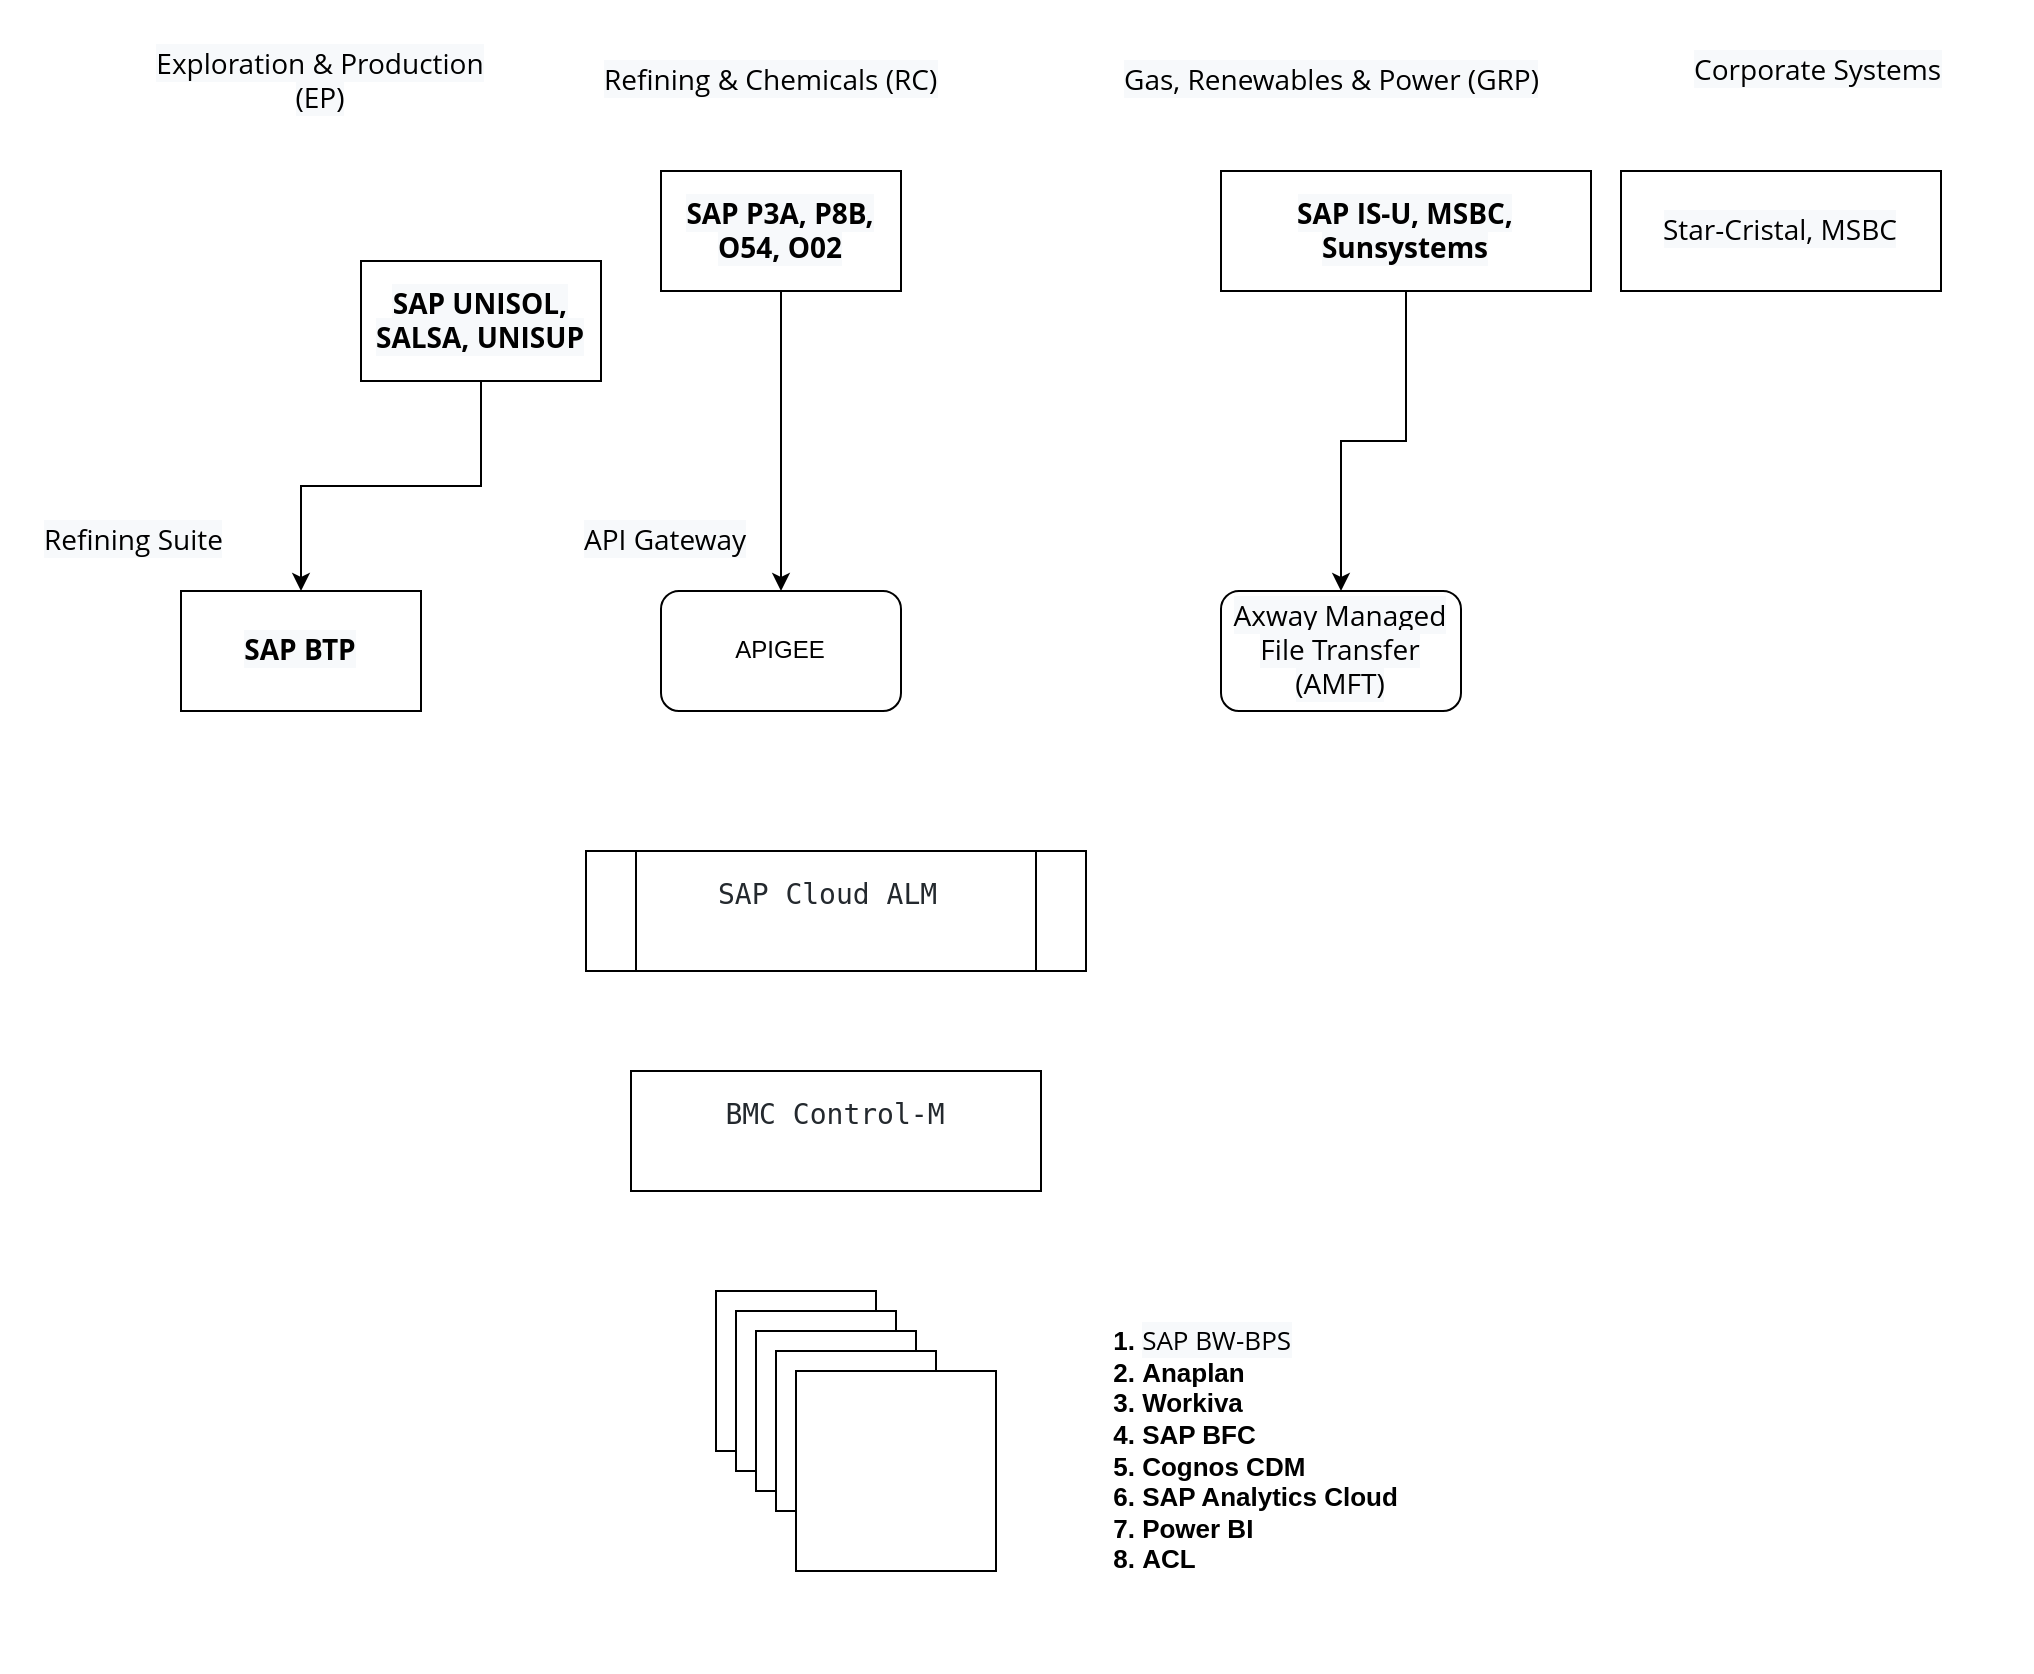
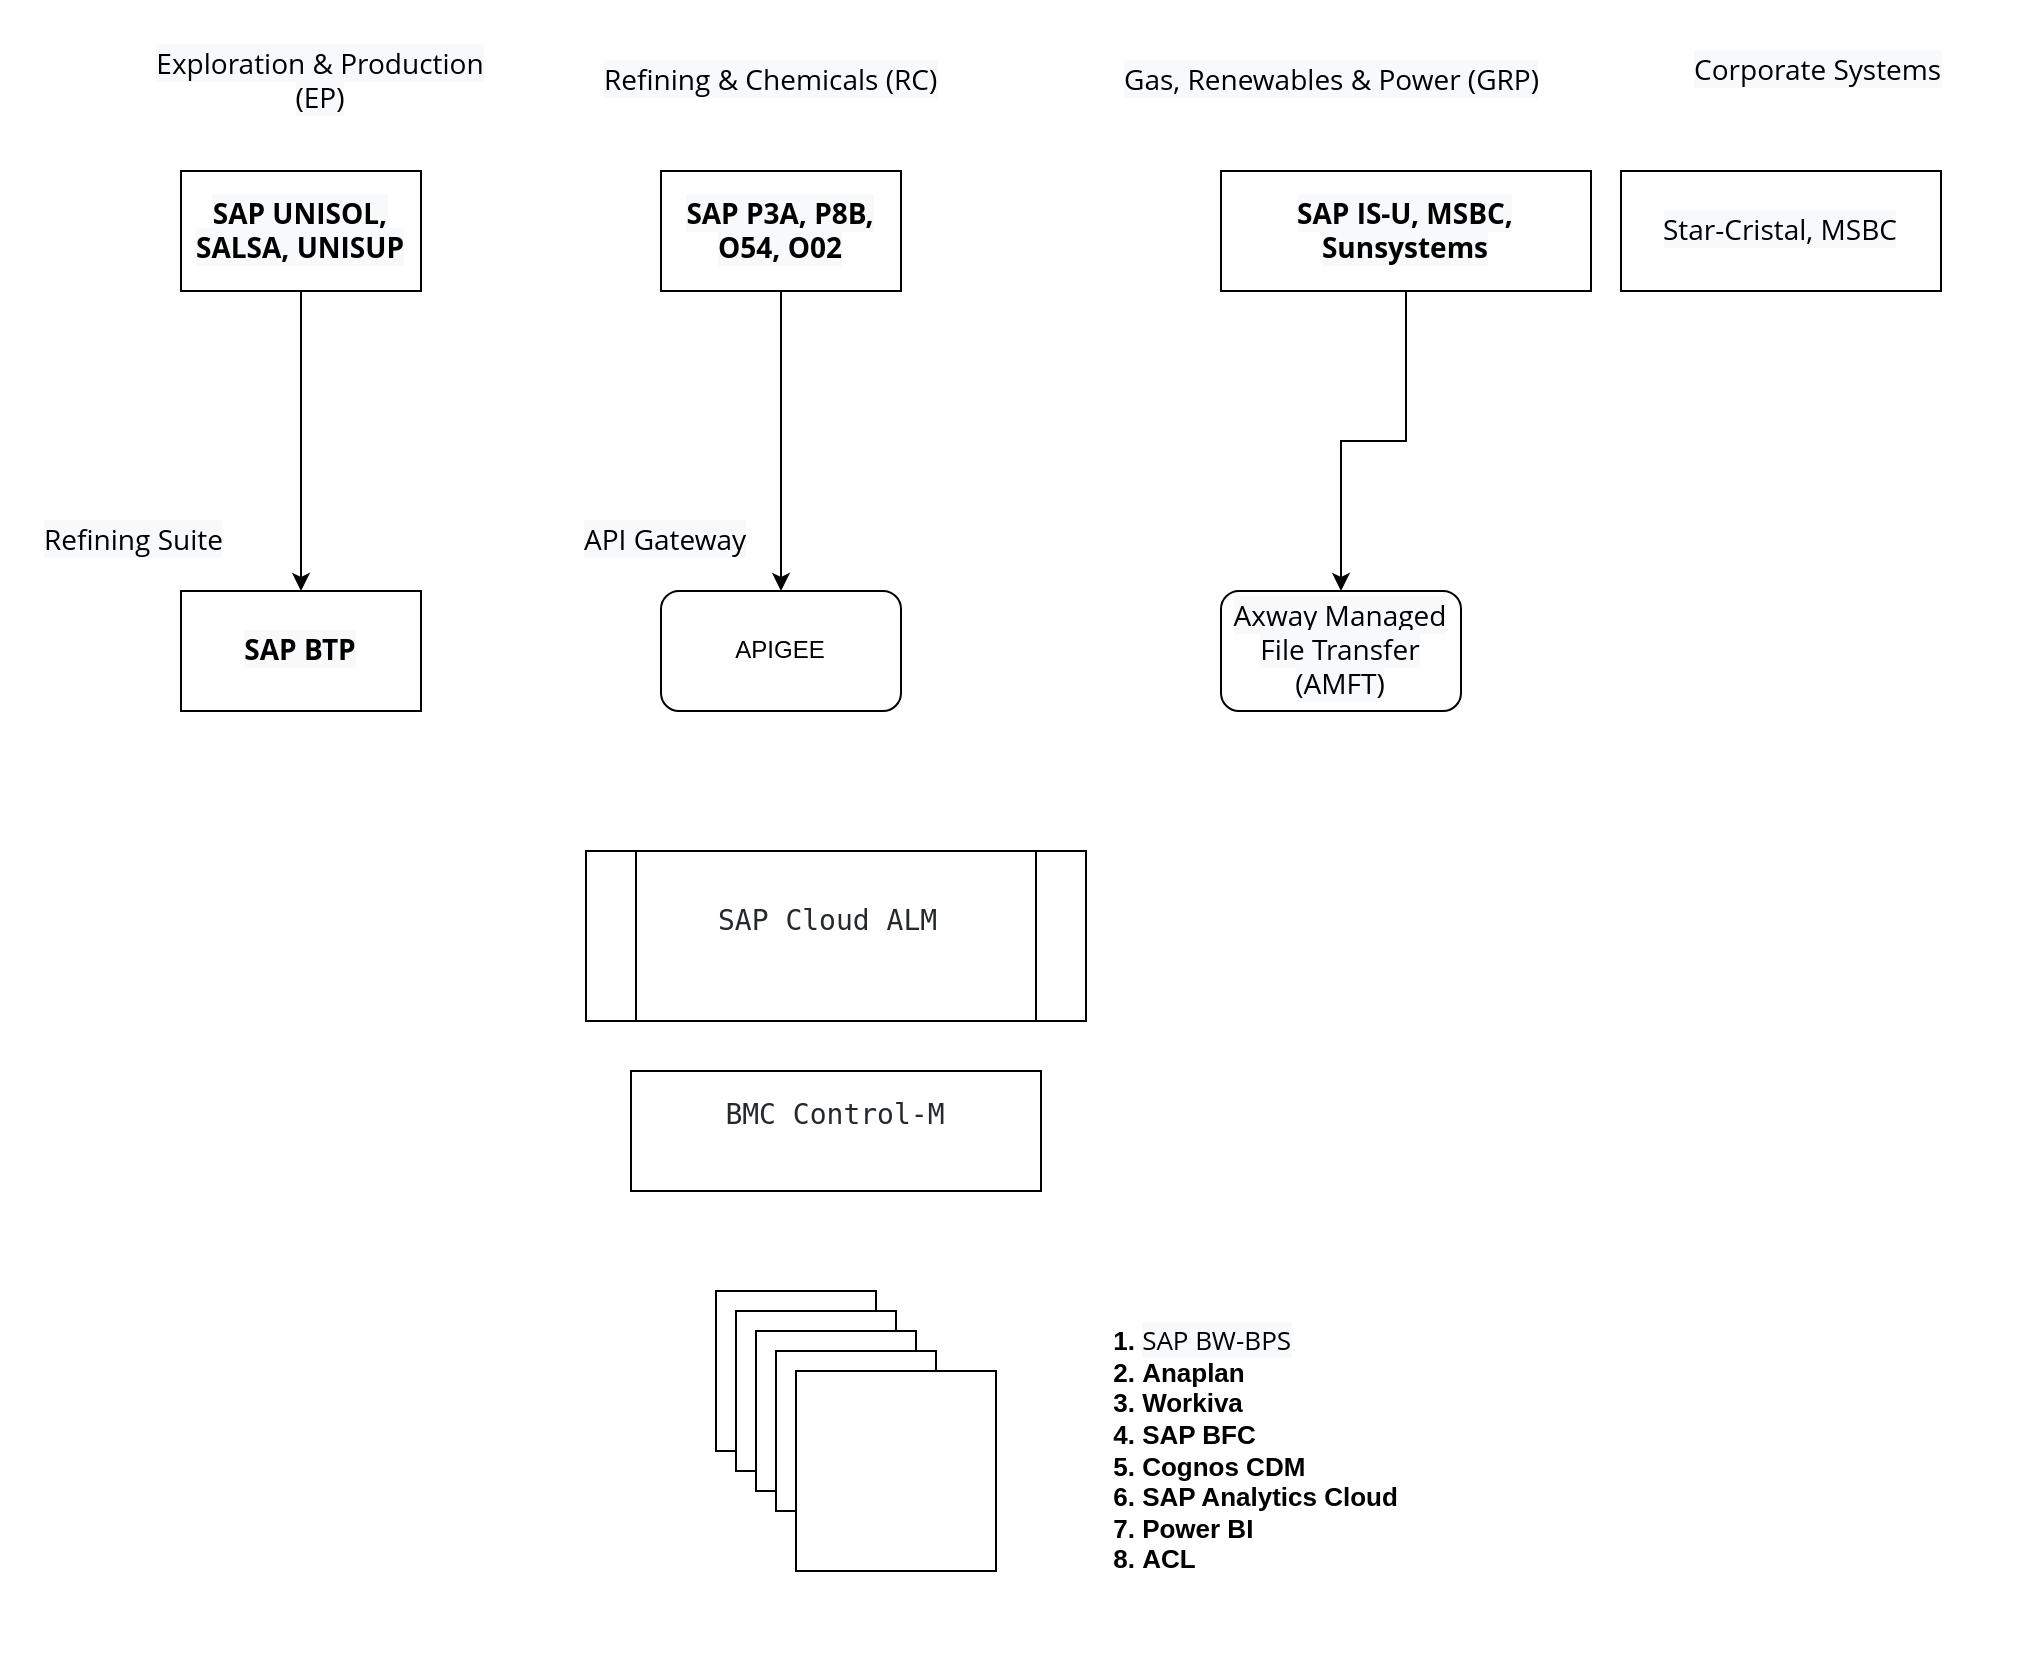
- <mxCell id="3" value="&lt;span style=&quot;box-sizing: border-box; font-weight: bolder; font-family: &amp;quot;Open Sans&amp;quot;, sans-serif; font-size: 14px; text-align: justify; background-color: rgb(247, 249, 251);&quot;&gt;SAP UNISOL, SALSA, UNISUP&lt;/span&gt;" style="rounded=0;whiteSpace=wrap;html=1;" vertex="1" parent="1"><mxGeometry x="180" y="130" width="120" height="60" as="geometry" /></mxCell>
+ <mxCell id="3" value="&lt;span style=&quot;box-sizing: border-box; font-weight: bolder; font-family: &amp;quot;Open Sans&amp;quot;, sans-serif; font-size: 14px; text-align: justify; background-color: rgb(247, 249, 251);&quot;&gt;SAP UNISOL, SALSA, UNISUP&lt;/span&gt;" style="rounded=0;whiteSpace=wrap;html=1;" vertex="1" parent="1"><mxGeometry x="90" y="85" width="120" height="60" as="geometry" /></mxCell>
- <mxCell id="16" value="&lt;pre style=&quot;box-sizing: border-box; font-family: monospace, monospace; font-size: 14px; background: var(--color-nav-text); padding: 0px 0px 1rem 1rem; margin-right: 1rem; overflow-x: auto; width: auto; max-width: 100%; border-top-left-radius: var(--default-border-radius); border-top-right-radius: var(--default-border-radius); text-align: start;&quot; dir=&quot;auto&quot;&gt;&lt;code style=&quot;box-sizing: border-box; font-family: monospace, monospace; font-size: 1em; color: rgb(36, 41, 46); background: rgb(255, 255, 255); max-width: 100%; text-wrap: wrap;&quot; data-highlighted=&quot;yes&quot; class=&quot;language-plaintext hljs&quot;&gt;SAP Cloud ALM &lt;/code&gt;&lt;/pre&gt;" style="shape=process;whiteSpace=wrap;html=1;backgroundOutline=1;" vertex="1" parent="1"><mxGeometry x="292.5" y="425" width="250" height="60" as="geometry" /></mxCell>
+ <mxCell id="16" value="&lt;pre style=&quot;box-sizing: border-box; font-family: monospace, monospace; font-size: 14px; background: var(--color-nav-text); padding: 0px 0px 1rem 1rem; margin-right: 1rem; overflow-x: auto; width: auto; max-width: 100%; border-top-left-radius: var(--default-border-radius); border-top-right-radius: var(--default-border-radius); text-align: start;&quot; dir=&quot;auto&quot;&gt;&lt;code style=&quot;box-sizing: border-box; font-family: monospace, monospace; font-size: 1em; color: rgb(36, 41, 46); background: rgb(255, 255, 255); max-width: 100%; text-wrap: wrap;&quot; data-highlighted=&quot;yes&quot; class=&quot;language-plaintext hljs&quot;&gt;SAP Cloud ALM &lt;/code&gt;&lt;/pre&gt;" style="shape=process;whiteSpace=wrap;html=1;backgroundOutline=1;" vertex="1" parent="1"><mxGeometry x="292.5" y="425" width="250" height="85" as="geometry" /></mxCell>
